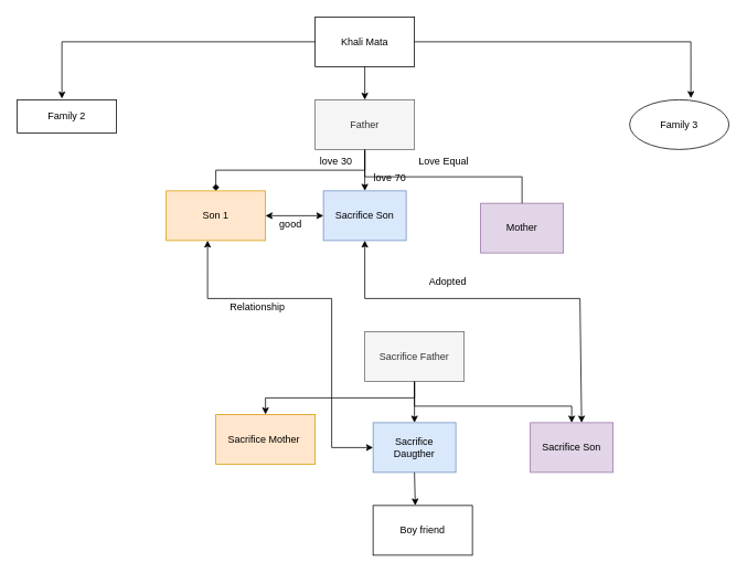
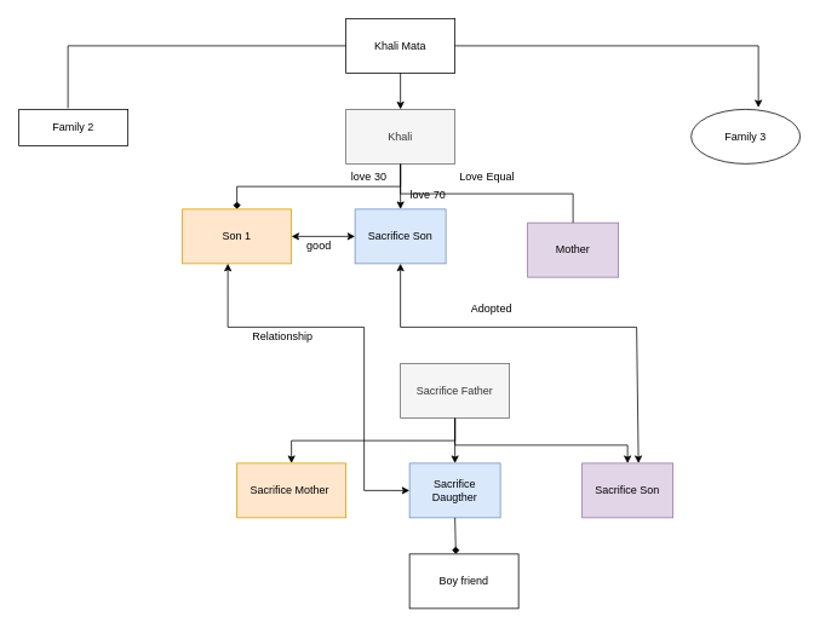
- <mxCell id="29" value="" style="endArrow=classic;html=1;rounded=0;exitX=0;exitY=0.5;exitDx=0;exitDy=0;entryX=0.45;entryY=-0.033;entryDx=0;entryDy=0;entryPerimeter=0;" edge="1" parent="1" source="28" target="26"><mxGeometry width="50" height="50" relative="1" as="geometry"><mxPoint x="300" y="90" as="sourcePoint" /><mxPoint x="350" y="40" as="targetPoint" /><Array as="points"><mxPoint x="74" y="50" /></Array></mxGeometry></mxCell>
+ <mxCell id="29" value="" style="endArrow=none;html=1;rounded=0;exitX=0;exitY=0.5;exitDx=0;exitDy=0;entryX=0.45;entryY=-0.033;entryDx=0;entryDy=0;entryPerimeter=0;" edge="1" parent="1" source="28" target="26"><mxGeometry width="50" height="50" relative="1" as="geometry"><mxPoint x="300" y="90" as="sourcePoint" /><mxPoint x="350" y="40" as="targetPoint" /><Array as="points"><mxPoint x="74" y="50" /></Array></mxGeometry></mxCell>
- <mxCell id="4" value="Father" style="whiteSpace=wrap;html=1;align=center;treeFolding=1;container=1;recursiveResize=0;fillColor=#f5f5f5;strokeColor=#666666;fontColor=#333333;" parent="1" vertex="1"><mxGeometry x="380" y="120" width="120" height="60" as="geometry" /></mxCell>
+ <mxCell id="4" value="Khali" style="whiteSpace=wrap;html=1;align=center;treeFolding=1;container=1;recursiveResize=0;fillColor=#f5f5f5;strokeColor=#666666;fontColor=#333333;" parent="1" vertex="1"><mxGeometry x="380" y="120" width="120" height="60" as="geometry" /></mxCell>
- <mxCell id="12" value="Sacrifice Mother&amp;nbsp;" style="whiteSpace=wrap;html=1;align=center;treeFolding=1;container=1;recursiveResize=0;fillColor=#ffe6cc;strokeColor=#d79b00;" parent="1" vertex="1"><mxGeometry x="260" y="500" width="120" height="60" as="geometry" /></mxCell>
+ <mxCell id="12" value="Sacrifice Mother&amp;nbsp;" style="whiteSpace=wrap;html=1;align=center;treeFolding=1;container=1;recursiveResize=0;fillColor=#ffe6cc;strokeColor=#d79b00;" parent="1" vertex="1"><mxGeometry x="260" y="510" width="120" height="60" as="geometry" /></mxCell>
- <mxCell id="19" value="" style="endArrow=classic;html=1;rounded=0;exitX=0.5;exitY=1;exitDx=0;exitDy=0;entryX=0.425;entryY=0;entryDx=0;entryDy=0;entryPerimeter=0;" parent="1" source="14" target="18" edge="1"><mxGeometry width="50" height="50" relative="1" as="geometry"><mxPoint x="330" y="690" as="sourcePoint" /><mxPoint x="380" y="640" as="targetPoint" /></mxGeometry></mxCell>
+ <mxCell id="19" value="" style="endArrow=diamond;html=1;rounded=0;exitX=0.5;exitY=1;exitDx=0;exitDy=0;entryX=0.425;entryY=0;entryDx=0;entryDy=0;entryPerimeter=0;" parent="1" source="14" target="18" edge="1"><mxGeometry width="50" height="50" relative="1" as="geometry"><mxPoint x="330" y="690" as="sourcePoint" /><mxPoint x="380" y="640" as="targetPoint" /></mxGeometry></mxCell>
